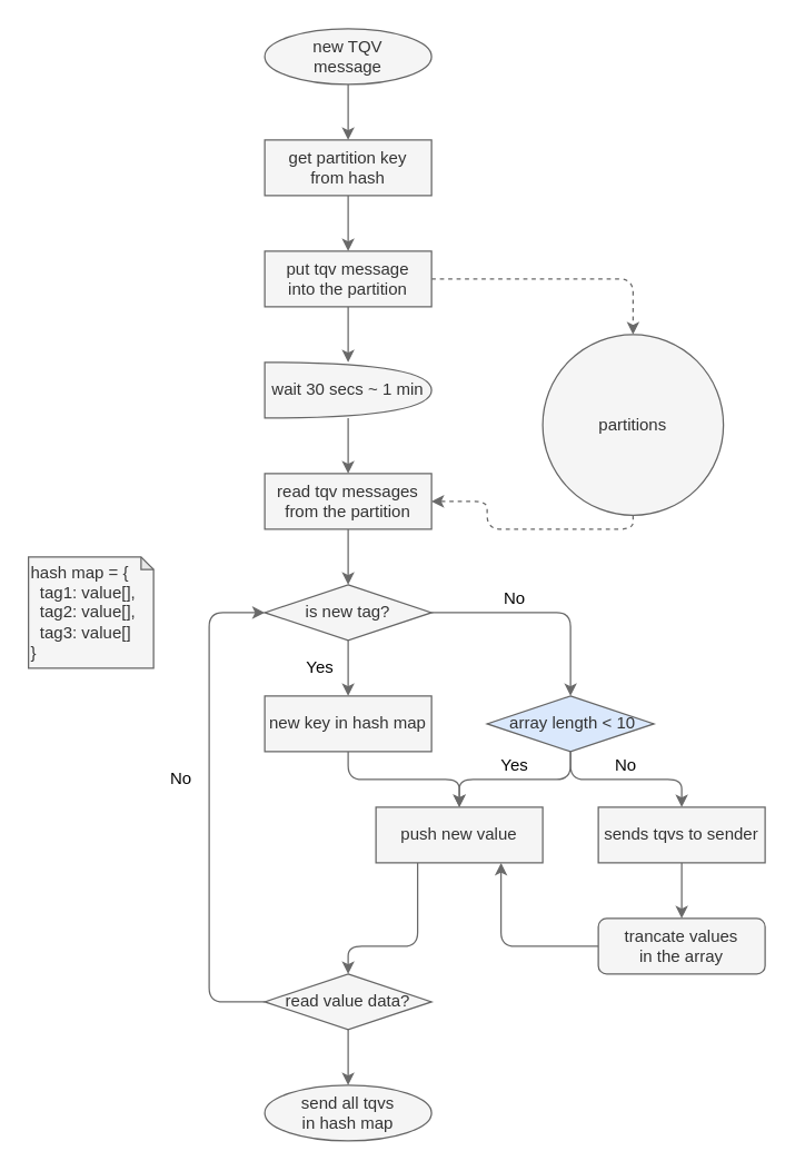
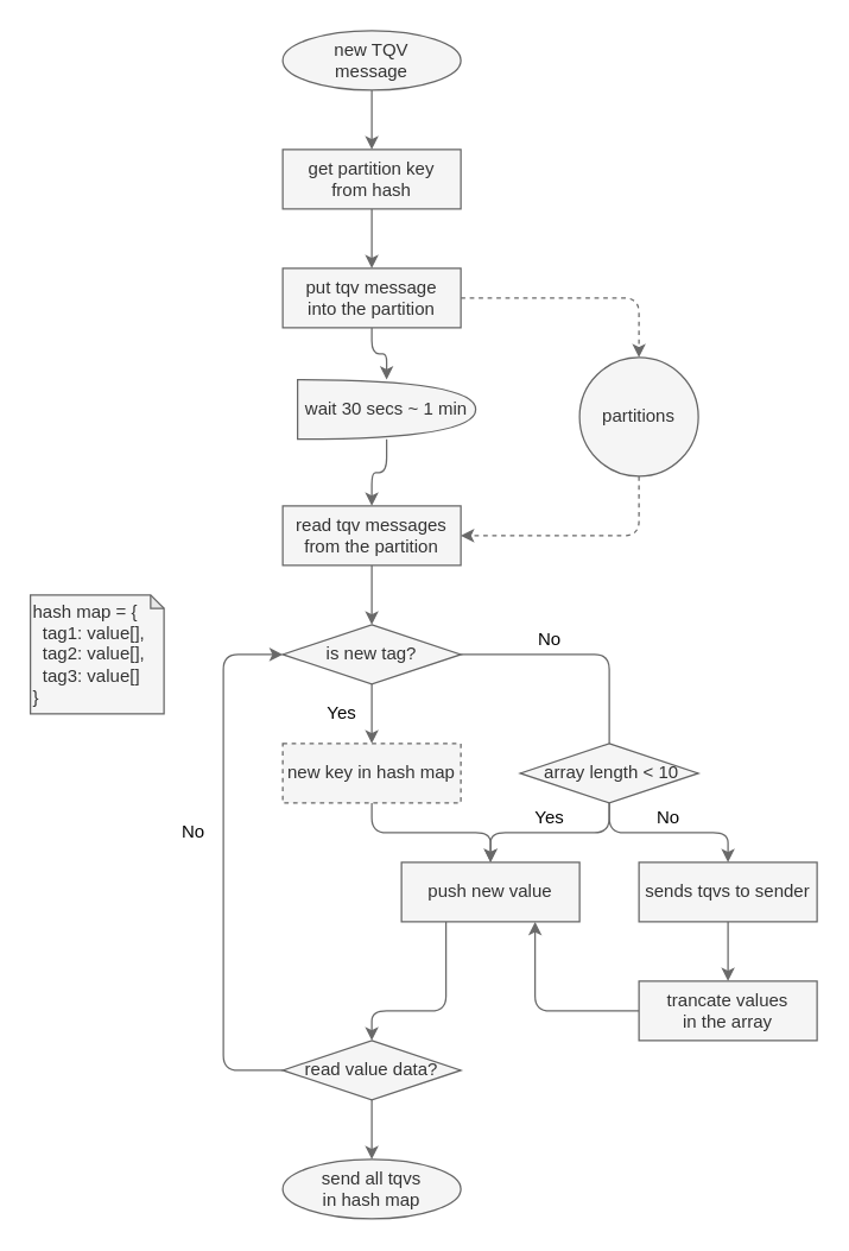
- <mxCell id="10" value="wait 30 secs ~ 1 min" style="shape=or;whiteSpace=wrap;html=1;fillColor=#f5f5f5;fontColor=#333333;strokeColor=#666666;" vertex="1" parent="1"><mxGeometry x="190" y="260" width="120" height="40" as="geometry" /></mxCell>
+ <mxCell id="10" value="wait 30 secs ~ 1 min" style="shape=or;whiteSpace=wrap;html=1;fillColor=#f5f5f5;fontColor=#333333;strokeColor=#666666;" vertex="1" parent="1"><mxGeometry x="200" y="255" width="120" height="40" as="geometry" /></mxCell>
- <mxCell id="14" value="partitions" style="ellipse;whiteSpace=wrap;html=1;aspect=fixed;fillColor=#f5f5f5;fontColor=#333333;strokeColor=#666666;" vertex="1" parent="1"><mxGeometry x="390" y="240" width="130" height="130" as="geometry" /></mxCell>
+ <mxCell id="14" value="partitions" style="ellipse;whiteSpace=wrap;html=1;aspect=fixed;fillColor=#f5f5f5;fontColor=#333333;strokeColor=#666666;" vertex="1" parent="1"><mxGeometry x="390" y="240" width="80" height="80" as="geometry" /></mxCell>
- <mxCell id="16" style="edgeStyle=orthogonalEdgeStyle;html=1;entryX=0.5;entryY=0;entryDx=0;entryDy=0;labelBackgroundColor=#18141D;strokeColor=#696969;fontColor=#050505;" edge="1" parent="1" source="17" target="24"><mxGeometry relative="1" as="geometry"><mxPoint x="410" y="500" as="targetPoint" /></mxGeometry></mxCell>
+ <mxCell id="16" style="edgeStyle=orthogonalEdgeStyle;html=1;entryX=0.5;entryY=0;entryDx=0;entryDy=0;labelBackgroundColor=#18141D;strokeColor=#696969;fontColor=#050505;endArrow=none;" edge="1" parent="1" source="17" target="24"><mxGeometry relative="1" as="geometry"><mxPoint x="410" y="500" as="targetPoint" /></mxGeometry></mxCell>
- <mxCell id="19" value="new key in hash map" style="rounded=0;whiteSpace=wrap;html=1;fillColor=#f5f5f5;fontColor=#333333;strokeColor=#666666;" vertex="1" parent="1"><mxGeometry x="190" y="500" width="120" height="40" as="geometry" /></mxCell>
+ <mxCell id="19" value="new key in hash map" style="rounded=0;whiteSpace=wrap;html=1;fillColor=#f5f5f5;fontColor=#333333;strokeColor=#666666;dashed=1;" vertex="1" parent="1"><mxGeometry x="190" y="500" width="120" height="40" as="geometry" /></mxCell>
- <mxCell id="24" value="&amp;nbsp;array length &amp;lt; 10" style="rhombus;whiteSpace=wrap;html=1;fontColor=#333333;fillColor=#dae8fc;strokeColor=#666666;" vertex="1" parent="1"><mxGeometry x="350" y="500" width="120" height="40" as="geometry" /></mxCell>
+ <mxCell id="24" value="&amp;nbsp;array length &amp;lt; 10" style="rhombus;whiteSpace=wrap;html=1;fontColor=#333333;fillColor=#f5f5f5;strokeColor=#666666;" vertex="1" parent="1"><mxGeometry x="350" y="500" width="120" height="40" as="geometry" /></mxCell>
- <mxCell id="33" value="trancate values&lt;br&gt;in the array" style="whiteSpace=wrap;html=1;fillColor=#f5f5f5;fontColor=#333333;strokeColor=#666666;rounded=1;" vertex="1" parent="1"><mxGeometry x="430" y="660" width="120" height="40" as="geometry" /></mxCell>
+ <mxCell id="33" value="trancate values&lt;br&gt;in the array" style="rounded=0;whiteSpace=wrap;html=1;fillColor=#f5f5f5;fontColor=#333333;strokeColor=#666666;" vertex="1" parent="1"><mxGeometry x="430" y="660" width="120" height="40" as="geometry" /></mxCell>
